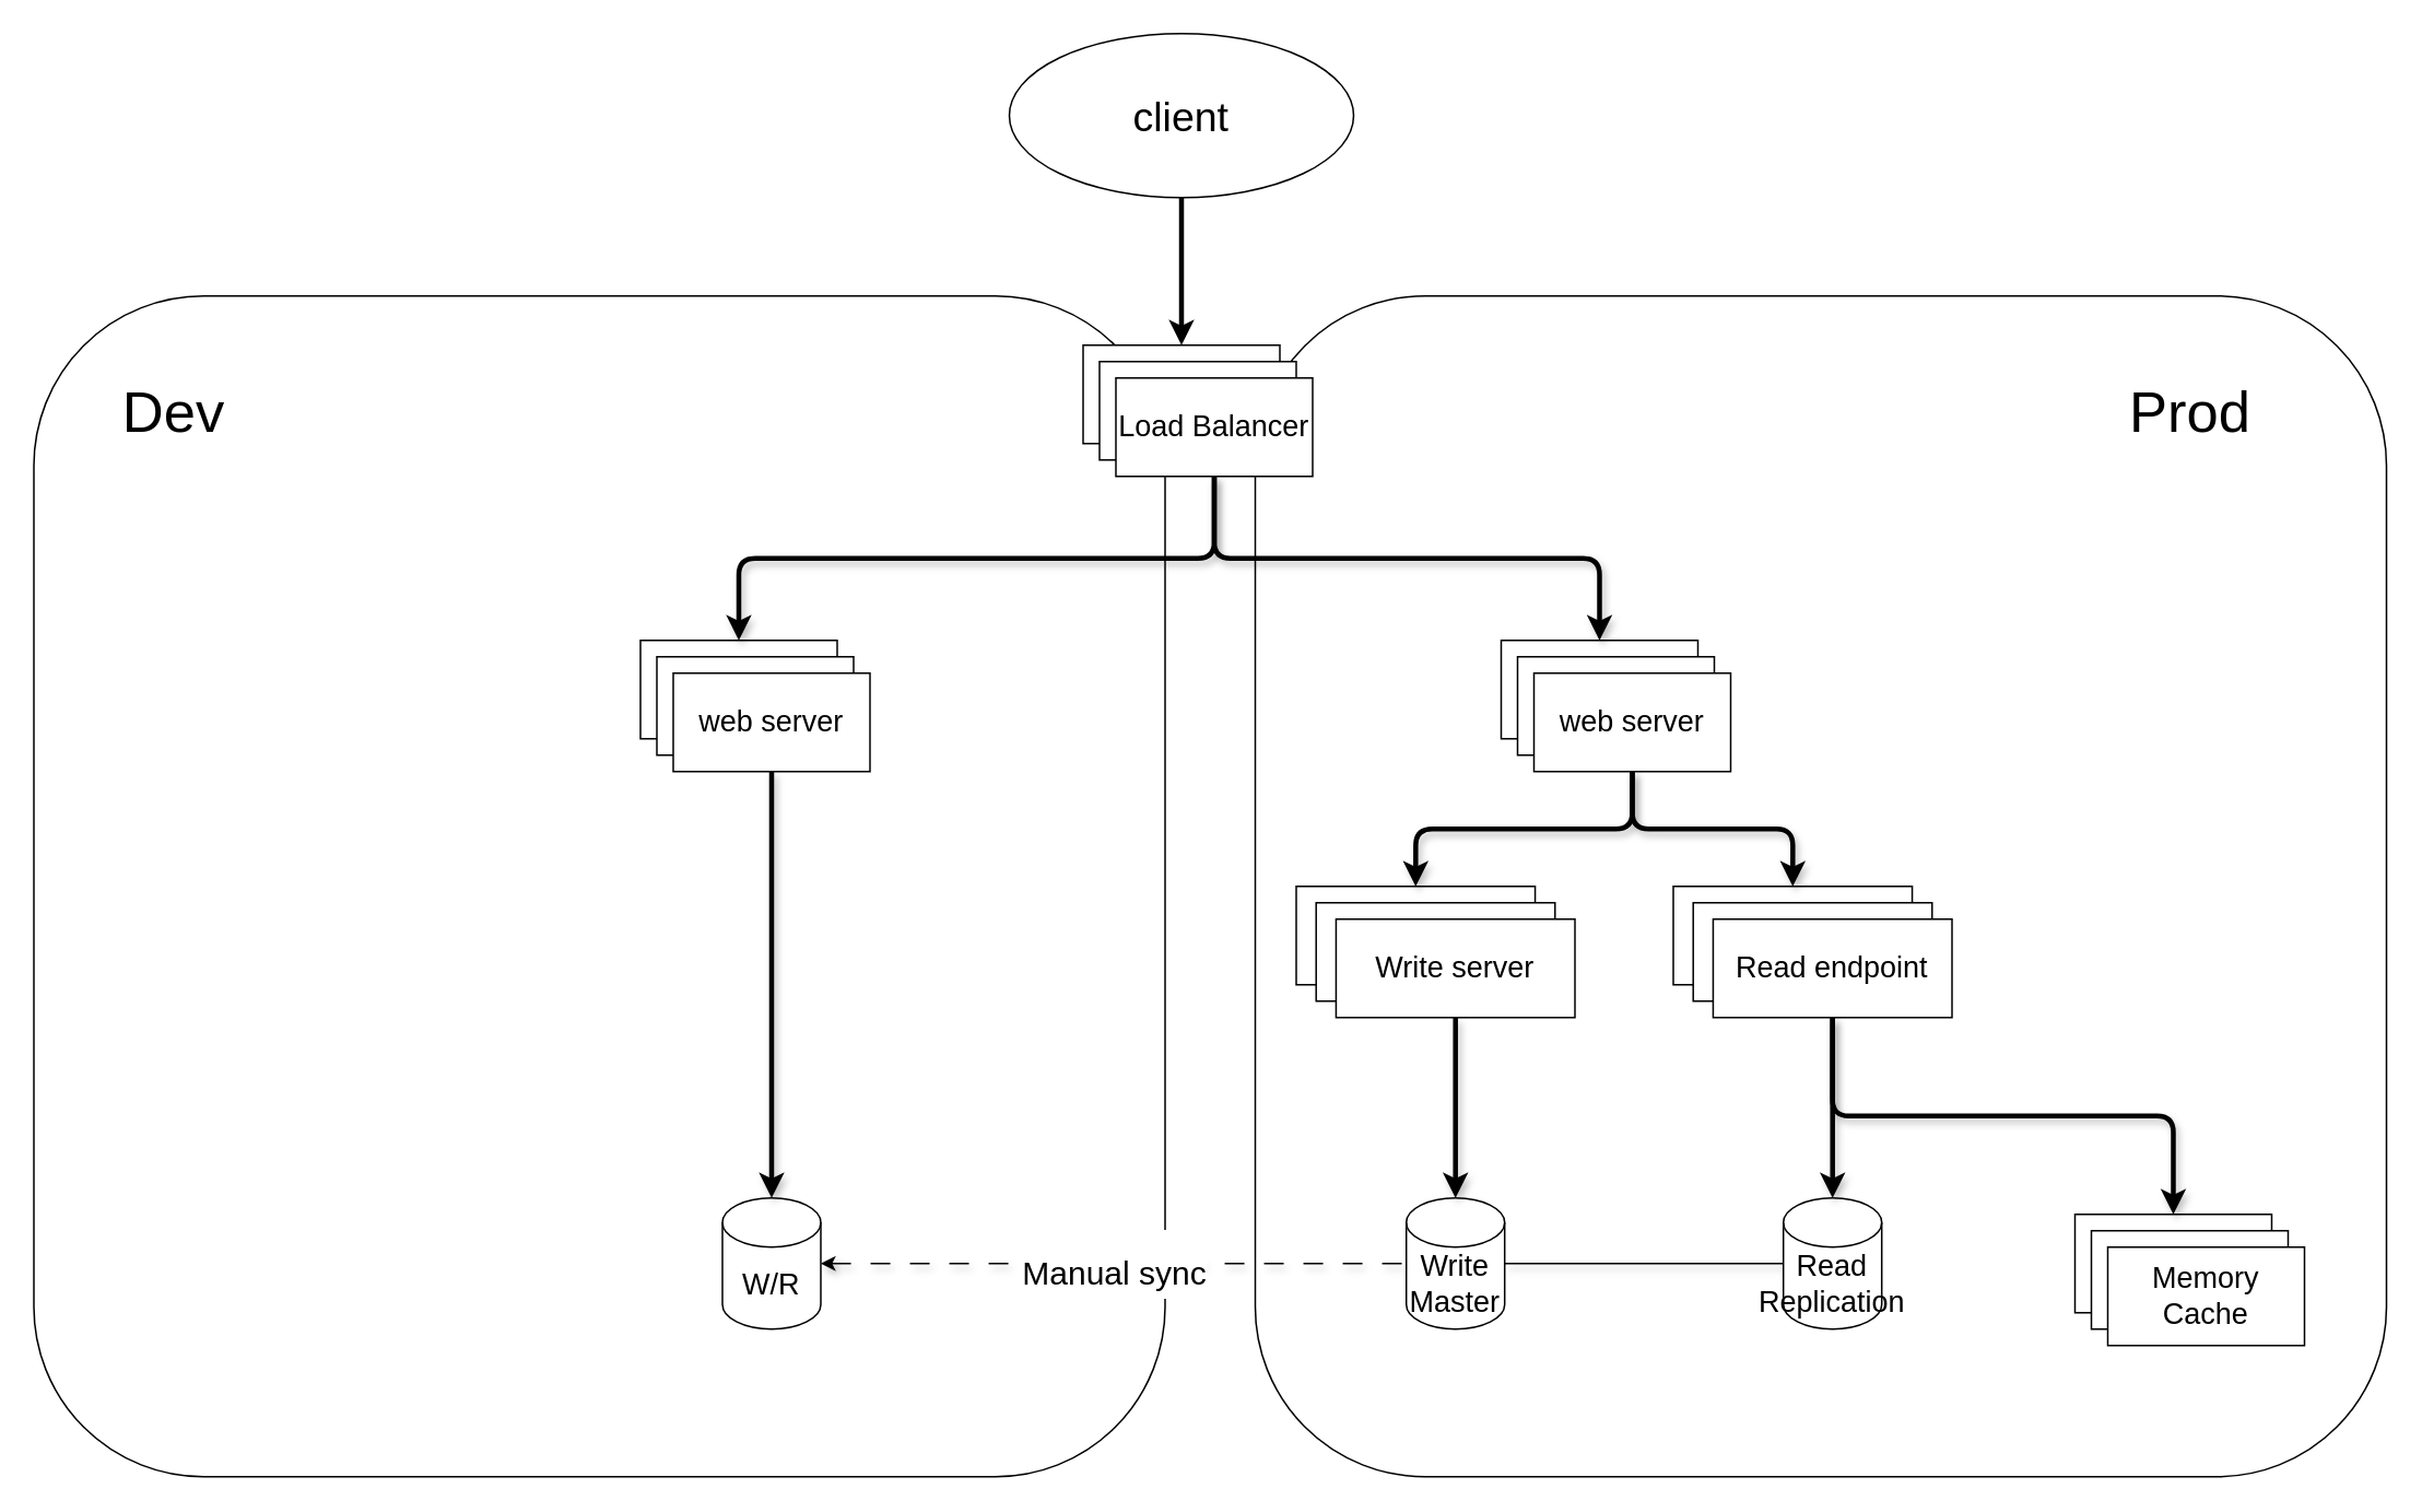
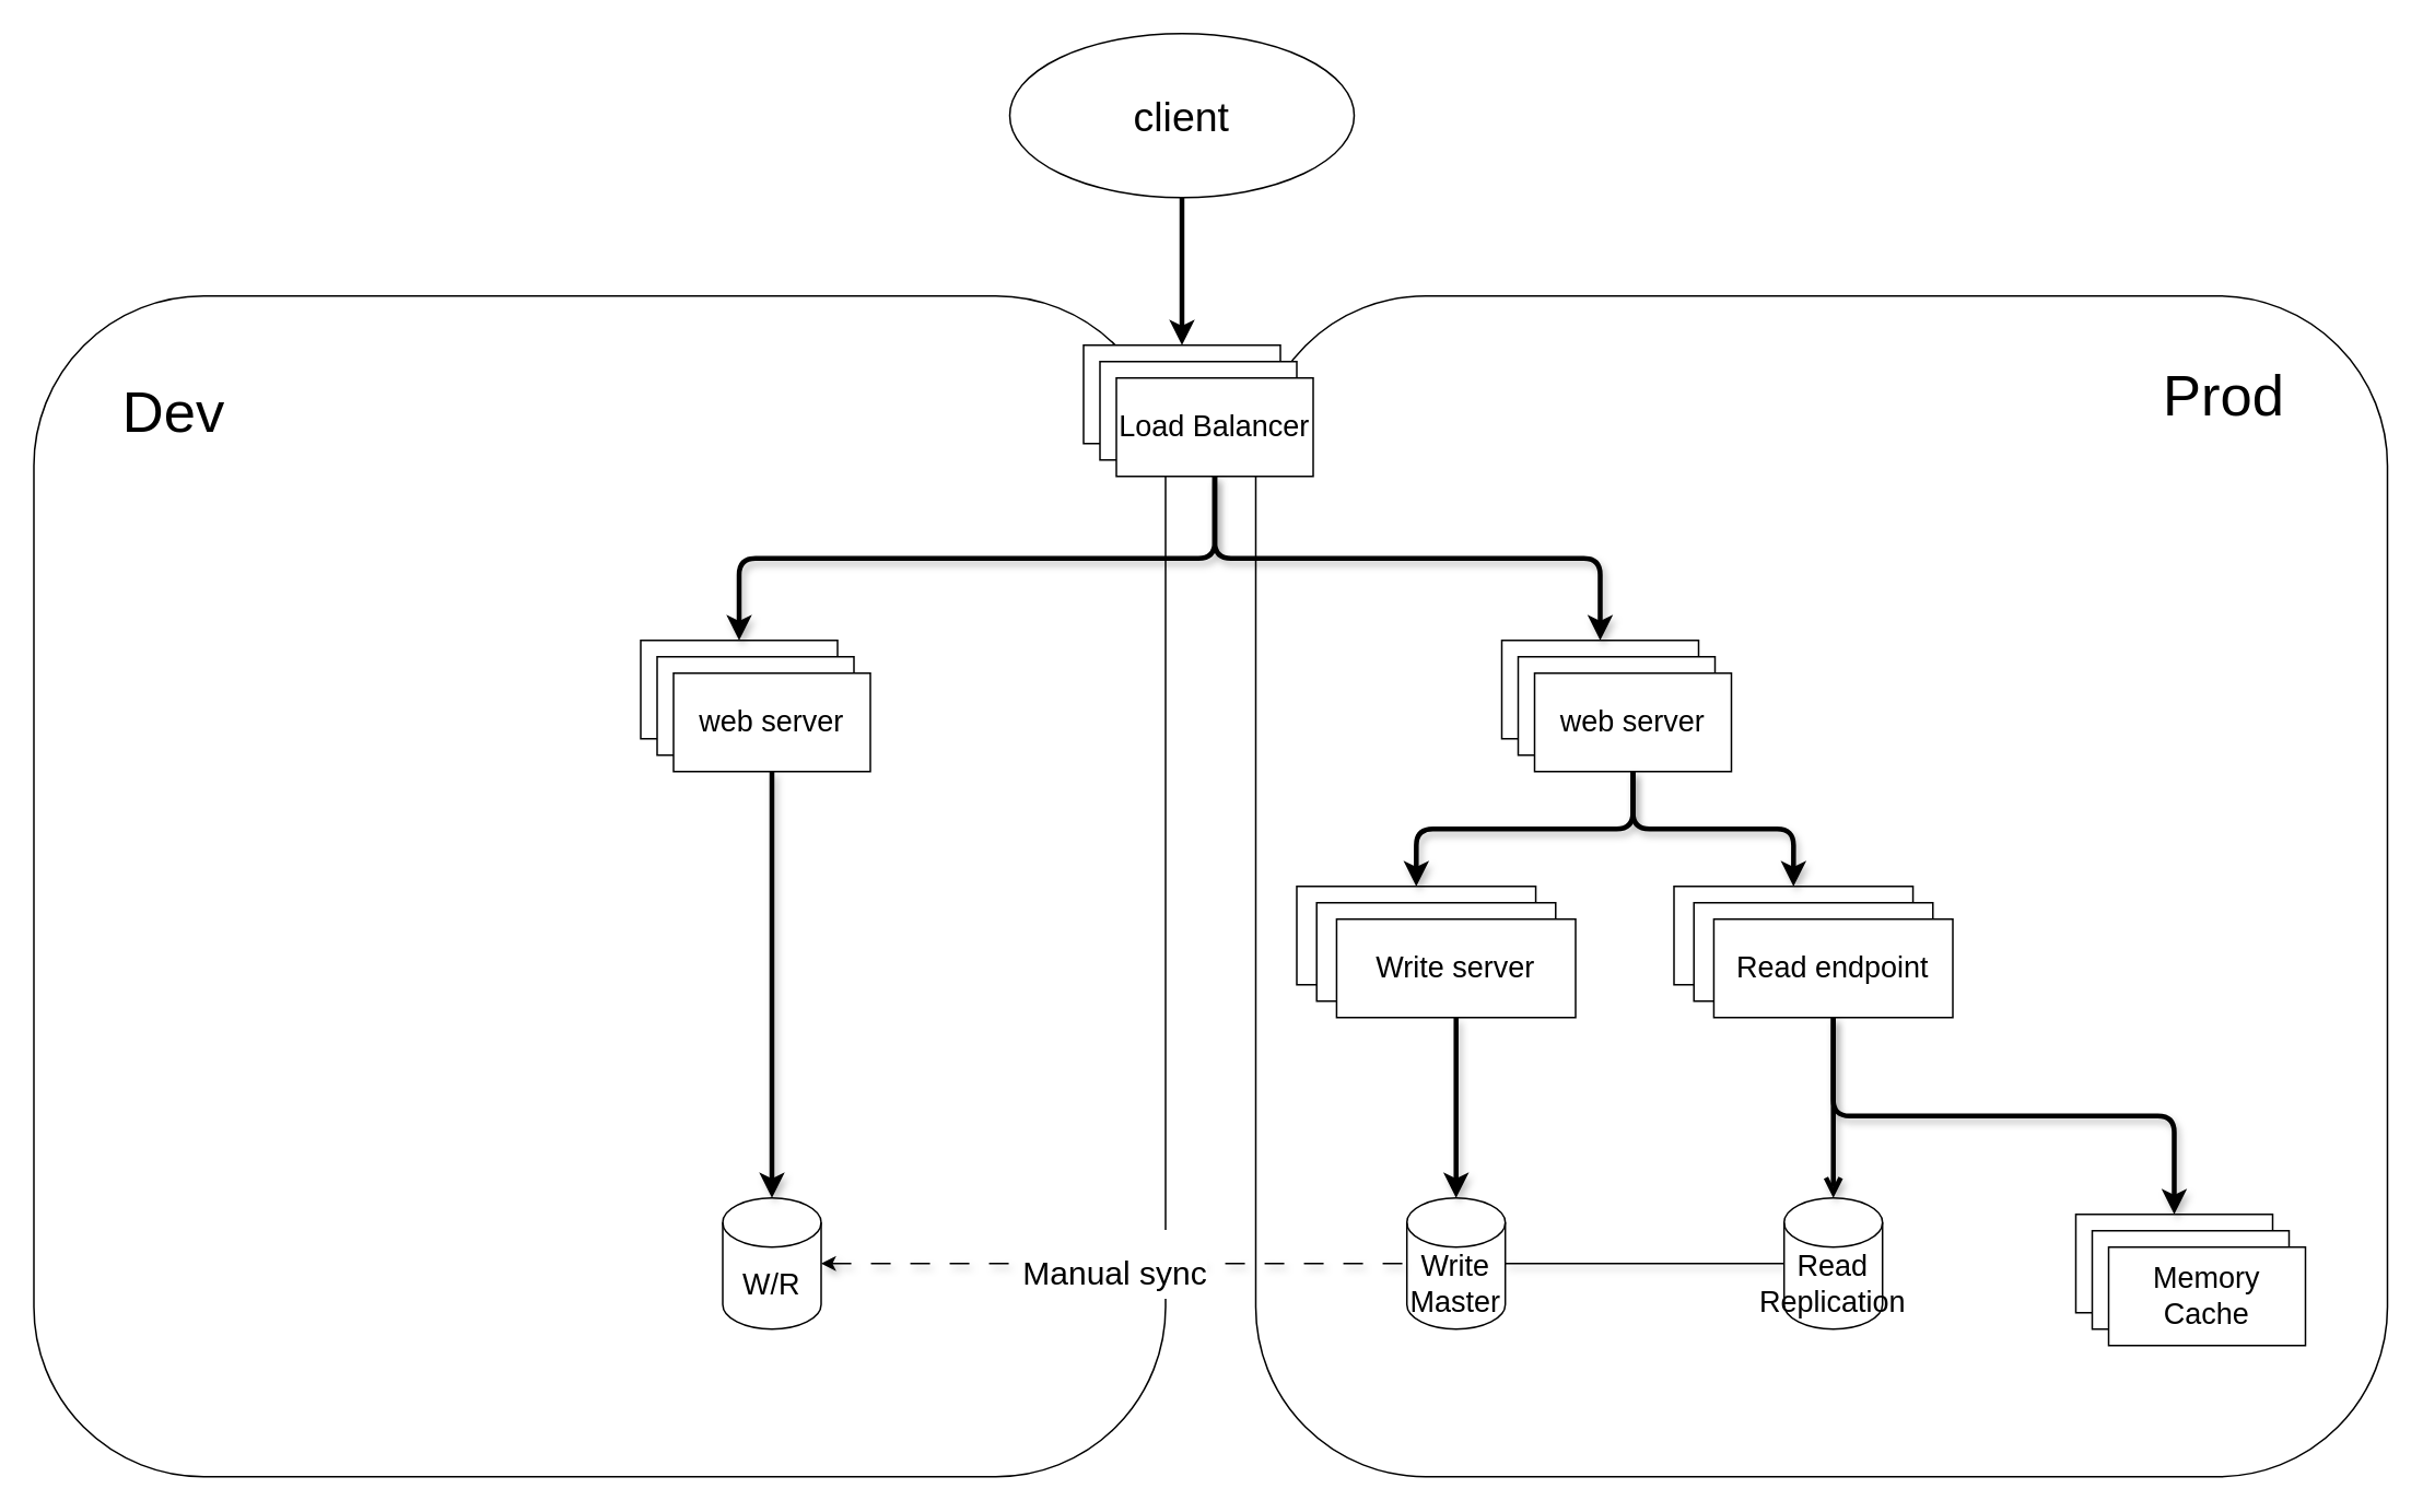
- <mxCell id="36" value="&lt;font style=&quot;font-size: 35px;&quot;&gt;Prod&lt;/font&gt;" style="text;html=1;align=center;verticalAlign=middle;resizable=0;points=[];autosize=1;strokeColor=none;fillColor=none;strokeWidth=1;fontSize=35;" vertex="1" parent="1"><mxGeometry x="1285" y="220" width="100" height="60" as="geometry" /></mxCell>
+ <mxCell id="36" value="&lt;font style=&quot;font-size: 35px;&quot;&gt;Prod&lt;/font&gt;" style="text;html=1;align=center;verticalAlign=middle;resizable=0;points=[];autosize=1;strokeColor=none;fillColor=none;strokeWidth=1;fontSize=35;" vertex="1" parent="1"><mxGeometry x="1305" y="210" width="100" height="60" as="geometry" /></mxCell>
- <mxCell id="30" style="edgeStyle=orthogonalEdgeStyle;html=1;exitX=0.5;exitY=1;exitDx=0;exitDy=0;entryX=0.5;entryY=0;entryDx=0;entryDy=0;entryPerimeter=0;shadow=1;endArrow=classic;endFill=1;strokeWidth=3;fontSize=18;" edge="1" parent="1" source="21" target="28"><mxGeometry relative="1" as="geometry" /></mxCell>
+ <mxCell id="30" style="edgeStyle=orthogonalEdgeStyle;html=1;exitX=0.5;exitY=1;exitDx=0;exitDy=0;entryX=0.5;entryY=0;entryDx=0;entryDy=0;entryPerimeter=0;shadow=1;endArrow=open;endFill=1;strokeWidth=3;fontSize=18;" edge="1" parent="1" source="21" target="28"><mxGeometry relative="1" as="geometry" /></mxCell>
